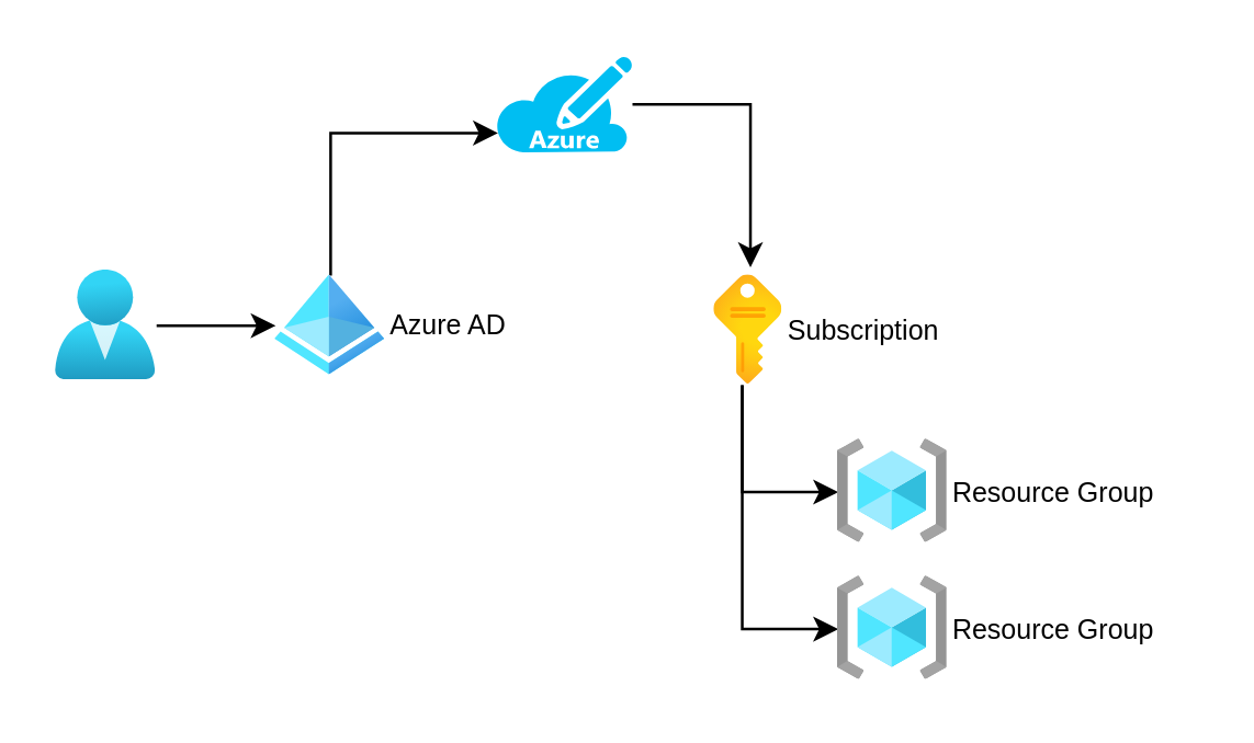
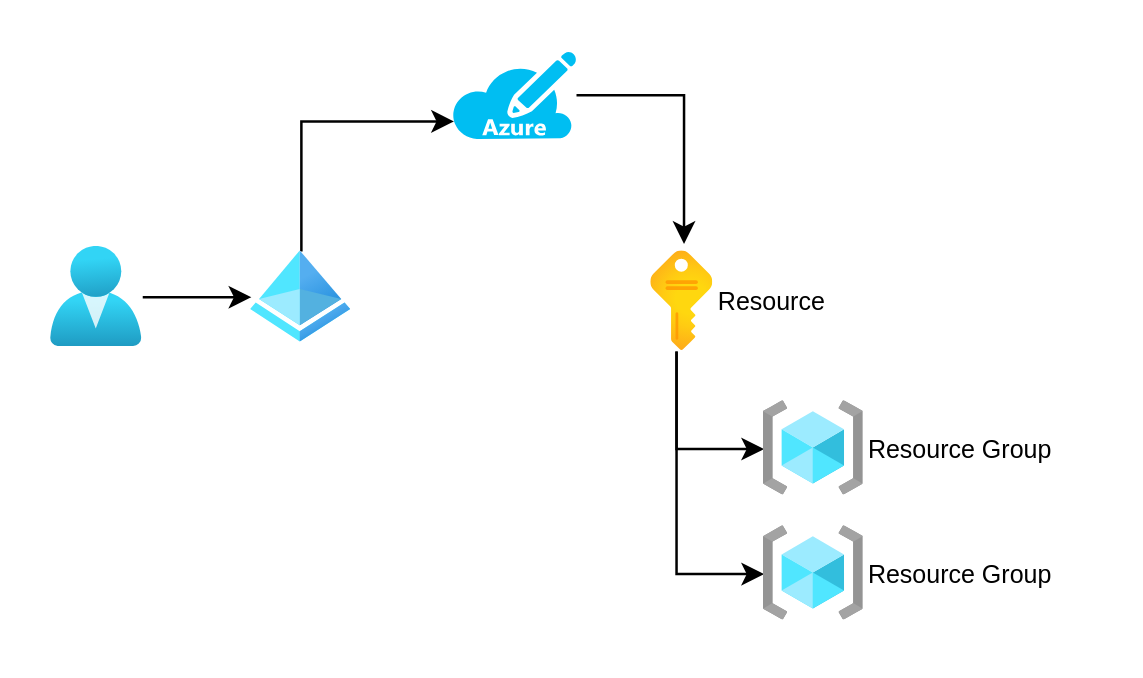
- <mxCell id="12" value="Azure AD" style="text;html=1;strokeColor=none;fillColor=none;align=left;verticalAlign=middle;whiteSpace=wrap;rounded=0;fontSize=10;" vertex="1" parent="1"><mxGeometry x="140" y="108.28" width="70" height="20" as="geometry" /></mxCell>
- <mxCell id="6" value="Subscription" style="text;html=1;strokeColor=none;fillColor=none;align=left;verticalAlign=middle;whiteSpace=wrap;rounded=0;fontSize=10;" vertex="1" parent="1"><mxGeometry x="284.79" y="110" width="70" height="20" as="geometry" /></mxCell>
+ <mxCell id="6" value="Resource" style="text;html=1;strokeColor=none;fillColor=none;align=left;verticalAlign=middle;whiteSpace=wrap;rounded=0;fontSize=10;" vertex="1" parent="1"><mxGeometry x="284.79" y="110" width="70" height="20" as="geometry" /></mxCell>
